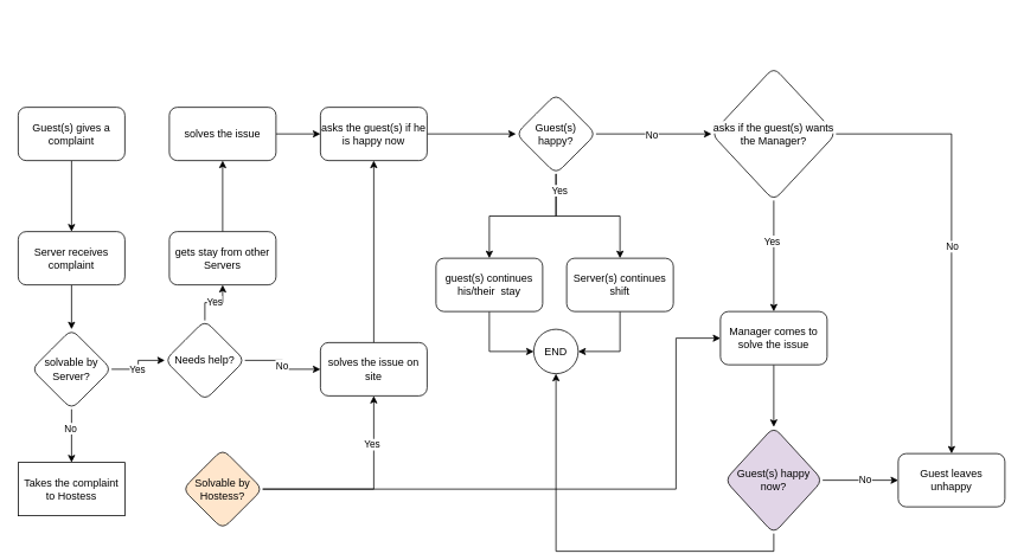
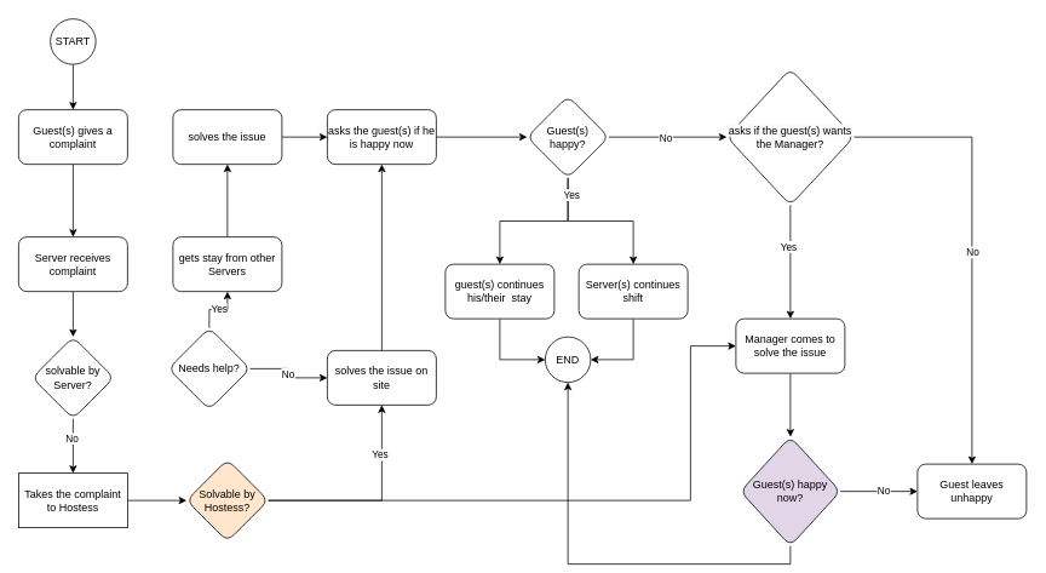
+ <mxCell id="3" value="START" style="ellipse;whiteSpace=wrap;html=1;" vertex="1" parent="1"><mxGeometry x="55" y="20" width="50" height="50" as="geometry" /></mxCell>
+ <mxCell id="2" value="" style="edgeStyle=orthogonalEdgeStyle;rounded=0;orthogonalLoop=1;jettySize=auto;html=1;" edge="1" parent="1" source="3" target="5"><mxGeometry relative="1" as="geometry" /></mxCell>
- <mxCell id="8" value="" style="edgeStyle=orthogonalEdgeStyle;rounded=0;orthogonalLoop=1;jettySize=auto;html=1;" edge="1" parent="1" source="12" target="17"><mxGeometry relative="1" as="geometry" /></mxCell>
- <mxCell id="9" value="Yes" style="edgeLabel;html=1;align=center;verticalAlign=middle;resizable=0;points=[];" connectable="0" vertex="1" parent="8"><mxGeometry x="-0.2" relative="1" as="geometry"><mxPoint as="offset" /></mxGeometry></mxCell>
+ <mxCell id="20" value="" style="edgeStyle=orthogonalEdgeStyle;rounded=0;orthogonalLoop=1;jettySize=auto;html=1;" edge="1" parent="1" source="21" target="25"><mxGeometry relative="1" as="geometry" /></mxCell>
